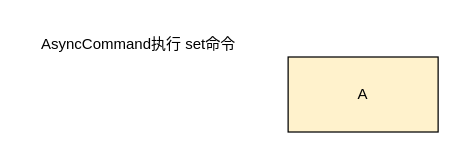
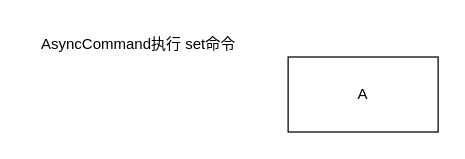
- <mxCell id="2" value="A" style="rounded=0;whiteSpace=wrap;html=1;fillColor=#fff2cc;" vertex="1" parent="1"><mxGeometry x="230" y="45" width="120" height="60" as="geometry" /></mxCell>
+ <mxCell id="2" value="A" style="rounded=0;whiteSpace=wrap;html=1;" vertex="1" parent="1"><mxGeometry x="230" y="45" width="120" height="60" as="geometry" /></mxCell>
